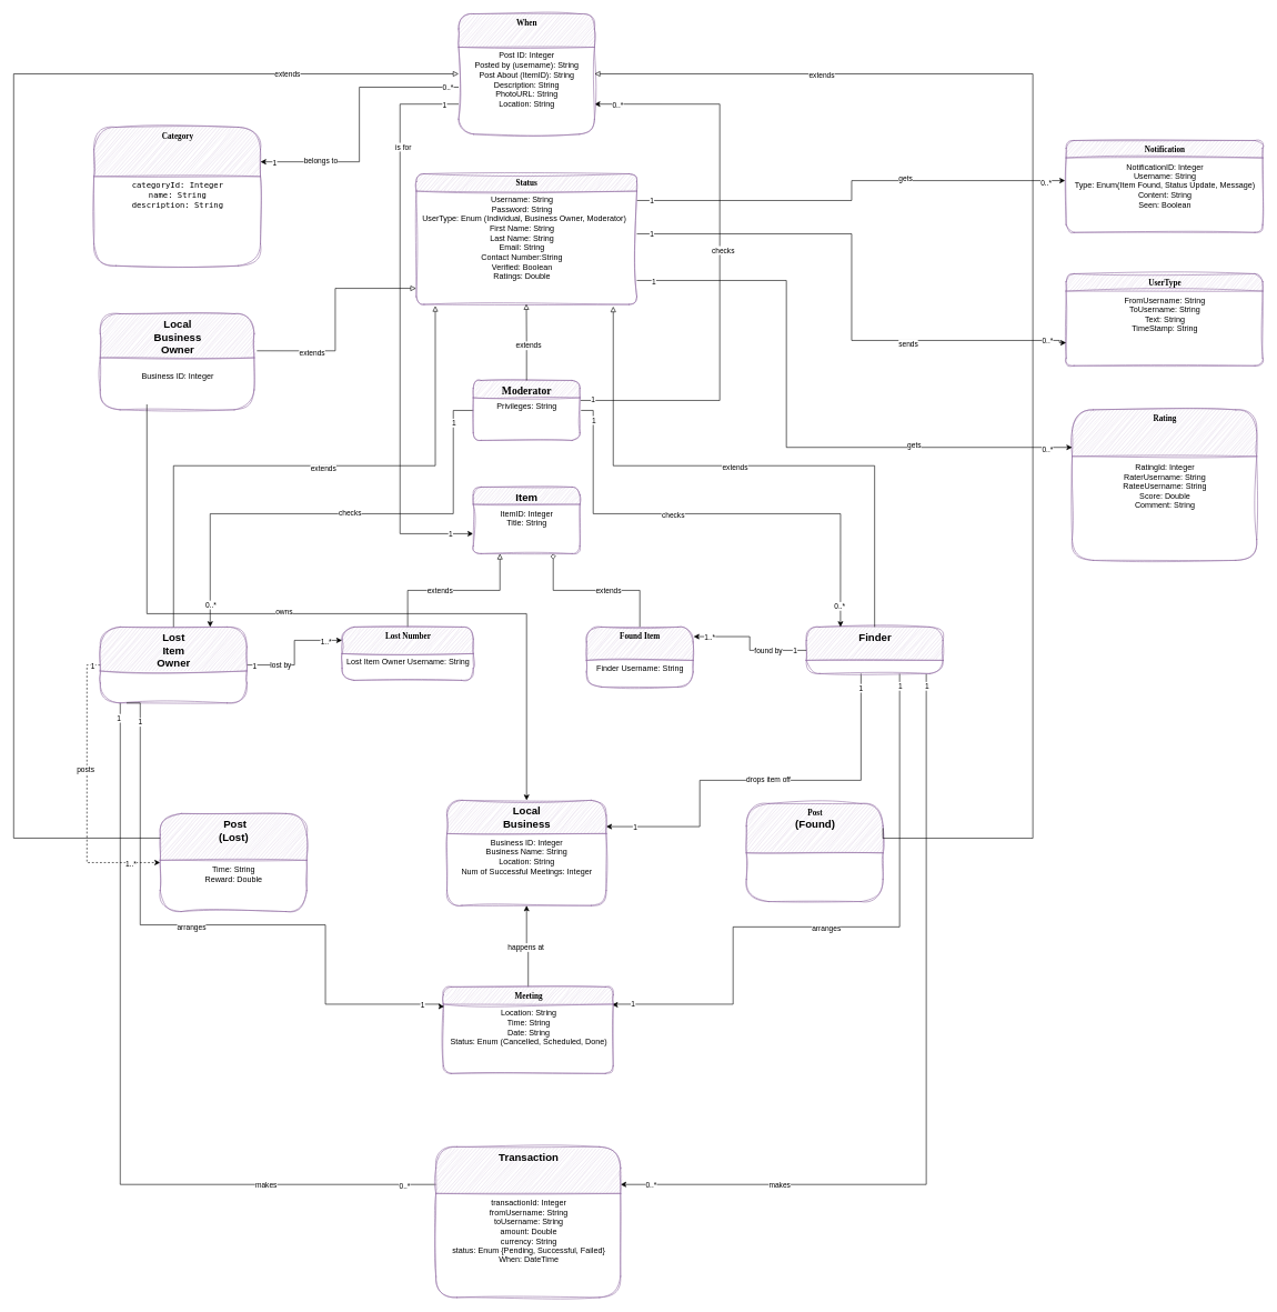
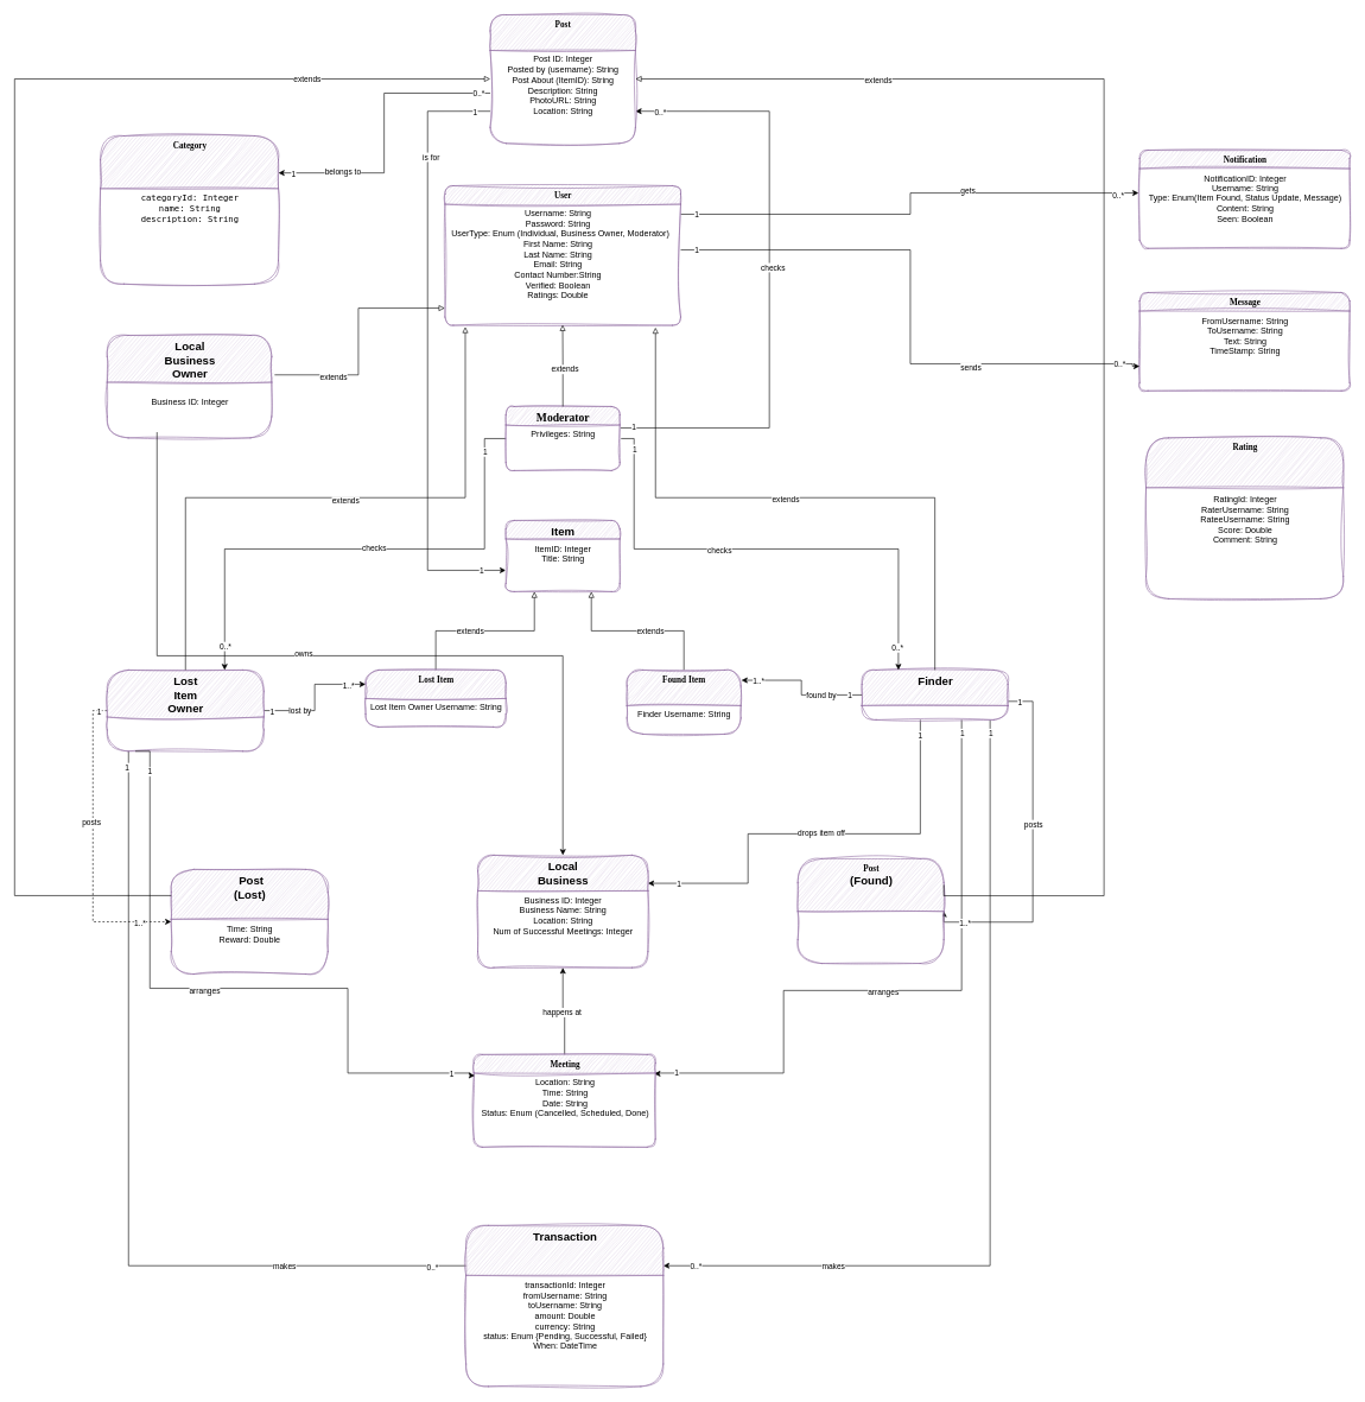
- <mxCell id="101" value="When" style="swimlane;html=1;fontStyle=1;align=center;verticalAlign=top;childLayout=stackLayout;horizontal=1;startSize=50;horizontalStack=0;resizeParent=1;resizeLast=0;collapsible=1;marginBottom=0;swimlaneFillColor=#ffffff;rounded=1;shadow=0;comic=0;labelBackgroundColor=none;strokeWidth=1;fillColor=#e1d5e7;fontFamily=Verdana;fontSize=12;sketch=1;curveFitting=1;jiggle=2;strokeColor=#9673a6;" vertex="1" parent="1"><mxGeometry x="688" y="20" width="204" height="180.5" as="geometry" /></mxCell>
+ <mxCell id="101" value="Post" style="swimlane;html=1;fontStyle=1;align=center;verticalAlign=top;childLayout=stackLayout;horizontal=1;startSize=50;horizontalStack=0;resizeParent=1;resizeLast=0;collapsible=1;marginBottom=0;swimlaneFillColor=#ffffff;rounded=1;shadow=0;comic=0;labelBackgroundColor=none;strokeWidth=1;fillColor=#e1d5e7;fontFamily=Verdana;fontSize=12;sketch=1;curveFitting=1;jiggle=2;strokeColor=#9673a6;" vertex="1" parent="1"><mxGeometry x="688" y="20" width="204" height="180.5" as="geometry" /></mxCell>
- <mxCell id="54" value="Status" style="swimlane;html=1;fontStyle=1;align=center;verticalAlign=top;childLayout=stackLayout;horizontal=1;startSize=26;horizontalStack=0;resizeParent=1;resizeLast=0;collapsible=1;marginBottom=0;swimlaneFillColor=#ffffff;rounded=1;shadow=0;comic=0;labelBackgroundColor=none;strokeWidth=1;fillColor=#e1d5e7;fontFamily=Verdana;fontSize=12;sketch=1;curveFitting=1;jiggle=2;strokeColor=#9673a6;" vertex="1" parent="1"><mxGeometry x="624.5" y="260" width="331" height="196" as="geometry" /></mxCell>
+ <mxCell id="54" value="User" style="swimlane;html=1;fontStyle=1;align=center;verticalAlign=top;childLayout=stackLayout;horizontal=1;startSize=26;horizontalStack=0;resizeParent=1;resizeLast=0;collapsible=1;marginBottom=0;swimlaneFillColor=#ffffff;rounded=1;shadow=0;comic=0;labelBackgroundColor=none;strokeWidth=1;fillColor=#e1d5e7;fontFamily=Verdana;fontSize=12;sketch=1;curveFitting=1;jiggle=2;strokeColor=#9673a6;" vertex="1" parent="1"><mxGeometry x="624.5" y="260" width="331" height="196" as="geometry" /></mxCell>
- <mxCell id="115" style="edgeStyle=orthogonalEdgeStyle;rounded=0;orthogonalLoop=1;jettySize=auto;html=1;entryX=0;entryY=0.25;entryDx=0;entryDy=0;" edge="1" parent="1" source="55" target="113"><mxGeometry relative="1" as="geometry"><Array as="points"><mxPoint x="1180" y="420" /><mxPoint x="1180" y="671" /></Array></mxGeometry></mxCell>
- <mxCell id="116" value="gets" style="edgeLabel;html=1;align=center;verticalAlign=middle;resizable=0;points=[];" vertex="1" connectable="0" parent="115"><mxGeometry x="0.476" y="3" relative="1" as="geometry"><mxPoint x="-1" as="offset" /></mxGeometry></mxCell>
- <mxCell id="117" value="1" style="edgeLabel;html=1;align=center;verticalAlign=middle;resizable=0;points=[];" vertex="1" connectable="0" parent="115"><mxGeometry x="-0.946" y="-1" relative="1" as="geometry"><mxPoint x="1" as="offset" /></mxGeometry></mxCell>
- <mxCell id="118" value="0..*" style="edgeLabel;html=1;align=center;verticalAlign=middle;resizable=0;points=[];" vertex="1" connectable="0" parent="115"><mxGeometry x="0.916" y="-2" relative="1" as="geometry"><mxPoint y="1" as="offset" /></mxGeometry></mxCell>
- <mxCell id="107" value="UserType" style="swimlane;html=1;fontStyle=1;align=center;verticalAlign=top;childLayout=stackLayout;horizontal=1;startSize=26;horizontalStack=0;resizeParent=1;resizeLast=0;collapsible=1;marginBottom=0;swimlaneFillColor=#ffffff;rounded=1;shadow=0;comic=0;labelBackgroundColor=none;strokeWidth=1;fillColor=#e1d5e7;fontFamily=Verdana;fontSize=12;sketch=1;curveFitting=1;jiggle=2;strokeColor=#9673a6;" vertex="1" parent="1"><mxGeometry x="1600" y="410" width="295" height="138" as="geometry" /></mxCell>
+ <mxCell id="107" value="Message" style="swimlane;html=1;fontStyle=1;align=center;verticalAlign=top;childLayout=stackLayout;horizontal=1;startSize=26;horizontalStack=0;resizeParent=1;resizeLast=0;collapsible=1;marginBottom=0;swimlaneFillColor=#ffffff;rounded=1;shadow=0;comic=0;labelBackgroundColor=none;strokeWidth=1;fillColor=#e1d5e7;fontFamily=Verdana;fontSize=12;sketch=1;curveFitting=1;jiggle=2;strokeColor=#9673a6;" vertex="1" parent="1"><mxGeometry x="1600" y="410" width="295" height="138" as="geometry" /></mxCell>
- <mxCell id="4" style="edgeStyle=orthogonalEdgeStyle;rounded=0;orthogonalLoop=1;jettySize=auto;html=1;entryX=0.75;entryY=1;entryDx=0;entryDy=0;exitX=0.5;exitY=0;exitDx=0;exitDy=0;endArrow=diamond;endFill=0;" edge="1" parent="1" source="14" target="10"><mxGeometry relative="1" as="geometry" /></mxCell>
+ <mxCell id="4" style="edgeStyle=orthogonalEdgeStyle;rounded=0;orthogonalLoop=1;jettySize=auto;html=1;entryX=0.75;entryY=1;entryDx=0;entryDy=0;exitX=0.5;exitY=0;exitDx=0;exitDy=0;endArrow=block;endFill=0;" edge="1" parent="1" source="14" target="10"><mxGeometry relative="1" as="geometry" /></mxCell>
- <mxCell id="12" value="Lost Number" style="swimlane;html=1;fontStyle=1;align=center;verticalAlign=top;childLayout=stackLayout;horizontal=1;startSize=40;horizontalStack=0;resizeParent=1;resizeLast=0;collapsible=1;marginBottom=0;swimlaneFillColor=#ffffff;rounded=1;shadow=0;comic=0;labelBackgroundColor=none;strokeWidth=1;fillColor=#e1d5e7;fontFamily=Verdana;fontSize=12;sketch=1;curveFitting=1;jiggle=2;strokeColor=#9673a6;" vertex="1" parent="1"><mxGeometry x="513" y="940" width="197" height="80" as="geometry" /></mxCell>
+ <mxCell id="12" value="Lost Item" style="swimlane;html=1;fontStyle=1;align=center;verticalAlign=top;childLayout=stackLayout;horizontal=1;startSize=40;horizontalStack=0;resizeParent=1;resizeLast=0;collapsible=1;marginBottom=0;swimlaneFillColor=#ffffff;rounded=1;shadow=0;comic=0;labelBackgroundColor=none;strokeWidth=1;fillColor=#e1d5e7;fontFamily=Verdana;fontSize=12;sketch=1;curveFitting=1;jiggle=2;strokeColor=#9673a6;" vertex="1" parent="1"><mxGeometry x="513" y="940" width="197" height="80" as="geometry" /></mxCell>
+ <mxCell id="24" style="edgeStyle=orthogonalEdgeStyle;rounded=0;orthogonalLoop=1;jettySize=auto;html=1;entryX=1;entryY=0.5;entryDx=0;entryDy=0;" edge="1" parent="1" source="32" target="94"><mxGeometry relative="1" as="geometry"><Array as="points"><mxPoint x="1450" y="984" /><mxPoint x="1450" y="1294" /></Array></mxGeometry></mxCell>
+ <mxCell id="25" value="posts" style="edgeLabel;html=1;align=center;verticalAlign=middle;resizable=0;points=[];" vertex="1" connectable="0" parent="24"><mxGeometry x="-0.153" relative="1" as="geometry"><mxPoint y="1" as="offset" /></mxGeometry></mxCell>
+ <mxCell id="26" value="1" style="edgeLabel;html=1;align=center;verticalAlign=middle;resizable=0;points=[];" vertex="1" connectable="0" parent="24"><mxGeometry x="-0.936" relative="1" as="geometry"><mxPoint y="1" as="offset" /></mxGeometry></mxCell>
+ <mxCell id="27" value="1..*" style="edgeLabel;html=1;align=center;verticalAlign=middle;resizable=0;points=[];" vertex="1" connectable="0" parent="24"><mxGeometry x="0.817" y="1" relative="1" as="geometry"><mxPoint as="offset" /></mxGeometry></mxCell>
